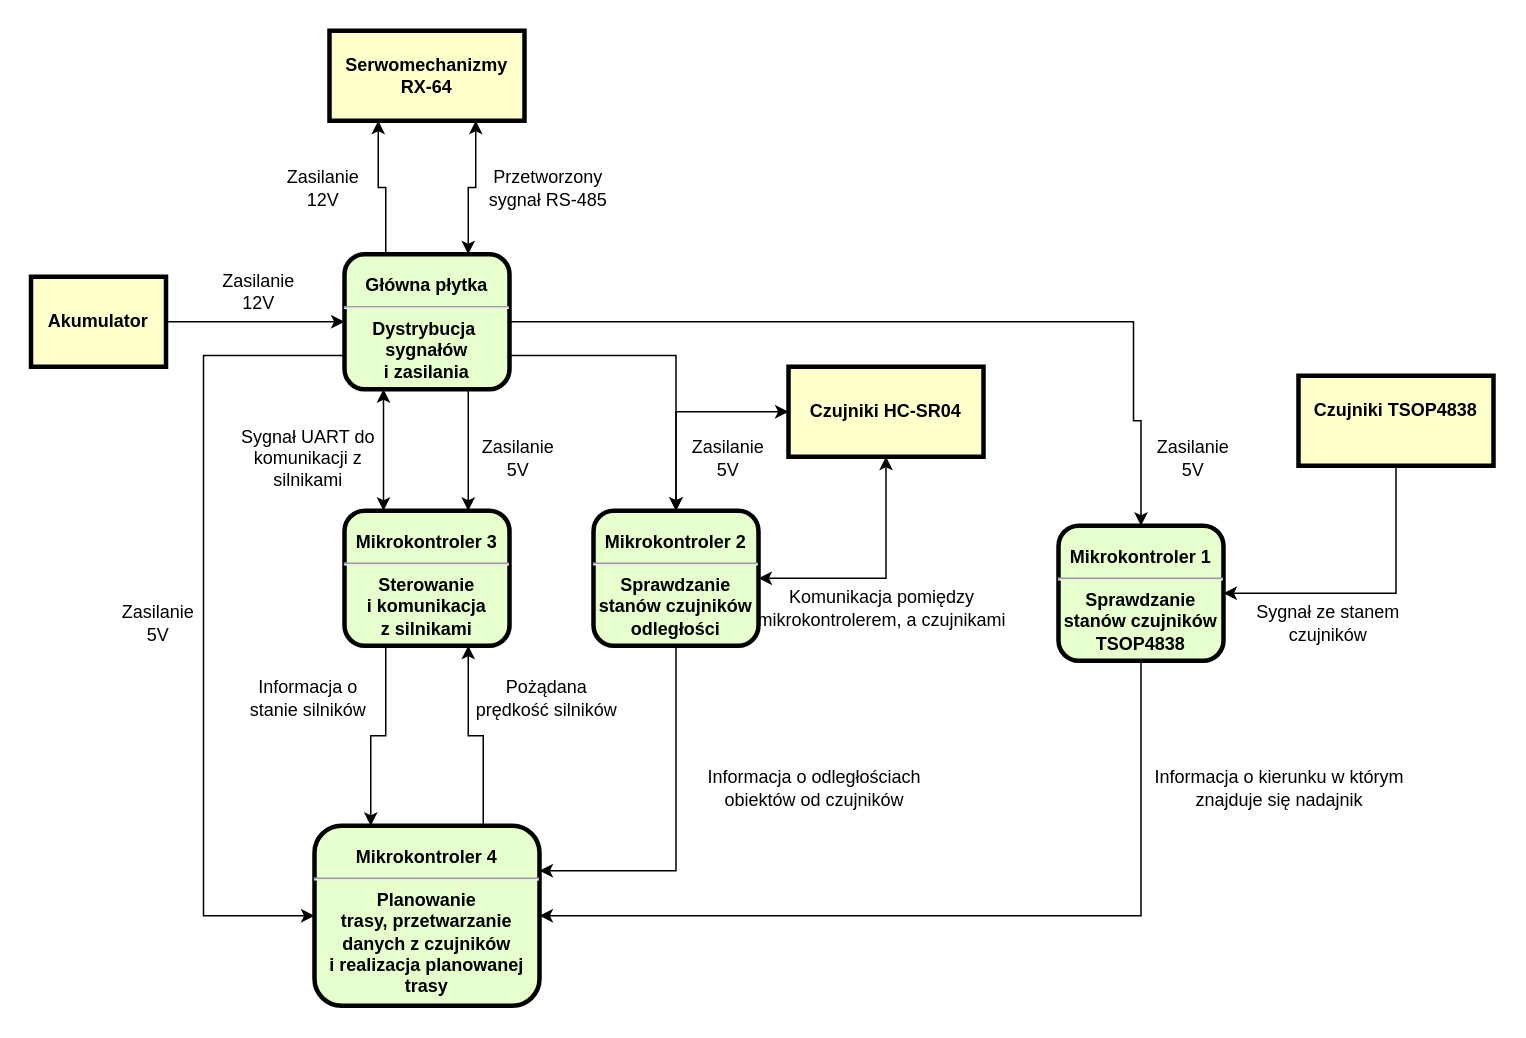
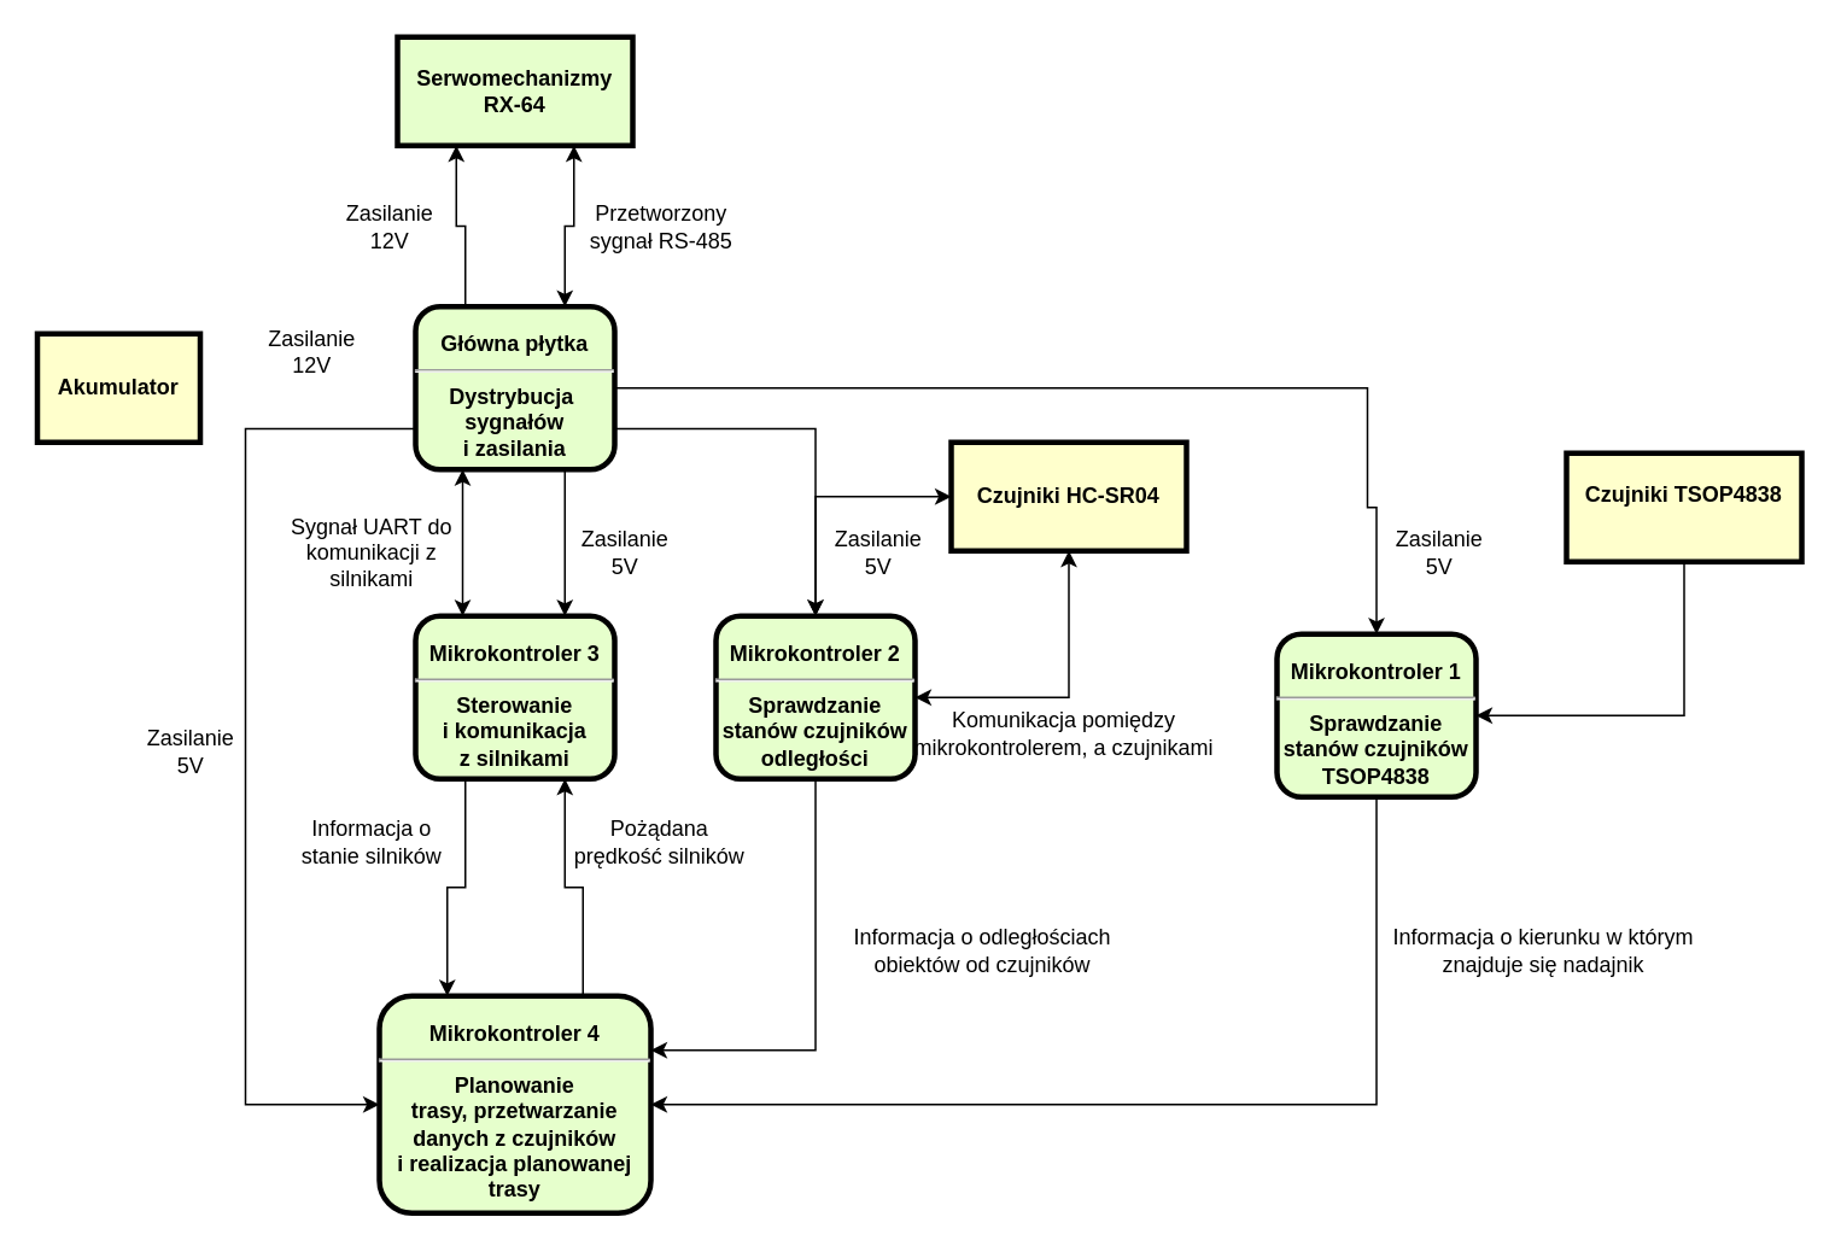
- <mxCell id="21" value="&#10;Serwomechanizmy RX-64&#10;" style="whiteSpace=wrap;align=center;verticalAlign=middle;fontStyle=1;strokeWidth=3;fillColor=#FFFFCC" vertex="1" parent="1"><mxGeometry x="219" y="20" width="130" height="60" as="geometry" /></mxCell>
+ <mxCell id="21" value="&#10;Serwomechanizmy RX-64&#10;" style="whiteSpace=wrap;align=center;verticalAlign=middle;fontStyle=1;strokeWidth=3;fillColor=#e6ffcc;" vertex="1" parent="1"><mxGeometry x="219" y="20" width="130" height="60" as="geometry" /></mxCell>
- <mxCell id="9" value="" style="edgeStyle=orthogonalEdgeStyle;rounded=0;orthogonalLoop=1;jettySize=auto;html=1;" edge="1" parent="1" source="10" target="8"><mxGeometry relative="1" as="geometry" /></mxCell>
- <mxCell id="33" value="Sygnał ze stanem czujników" style="text;html=1;align=center;verticalAlign=middle;whiteSpace=wrap;rounded=0;" vertex="1" parent="1"><mxGeometry x="835" y="400" width="100" height="30" as="geometry" /></mxCell>
